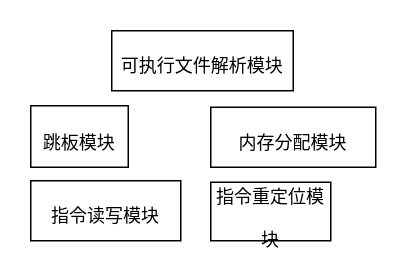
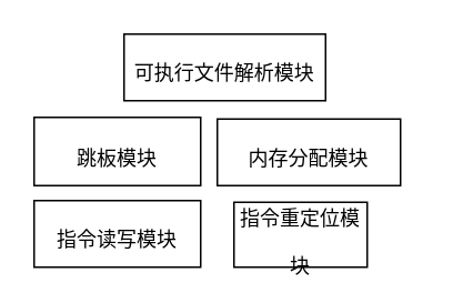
- <mxCell id="6" value="&lt;font style=&quot;font-size: 12px&quot;&gt;跳板模块&lt;/font&gt;" style="rounded=0;whiteSpace=wrap;html=1;fontSize=24;" parent="1" vertex="1"><mxGeometry x="20" y="70" width="65" height="41" as="geometry" /></mxCell>
+ <mxCell id="6" value="&lt;font style=&quot;font-size: 12px&quot;&gt;跳板模块&lt;/font&gt;" style="rounded=0;whiteSpace=wrap;html=1;fontSize=24;" parent="1" vertex="1"><mxGeometry x="20" y="70" width="100" height="41" as="geometry" /></mxCell>
- <mxCell id="5" value="&lt;font style=&quot;font-size: 12px&quot;&gt;内存分配模块&lt;/font&gt;" style="rounded=0;whiteSpace=wrap;html=1;fontSize=24;" parent="1" vertex="1"><mxGeometry x="140" y="71" width="110" height="40" as="geometry" /></mxCell>
+ <mxCell id="5" value="&lt;font style=&quot;font-size: 12px&quot;&gt;内存分配模块&lt;/font&gt;" style="rounded=0;whiteSpace=wrap;html=1;fontSize=24;" parent="1" vertex="1"><mxGeometry x="130" y="71" width="110" height="40" as="geometry" /></mxCell>
